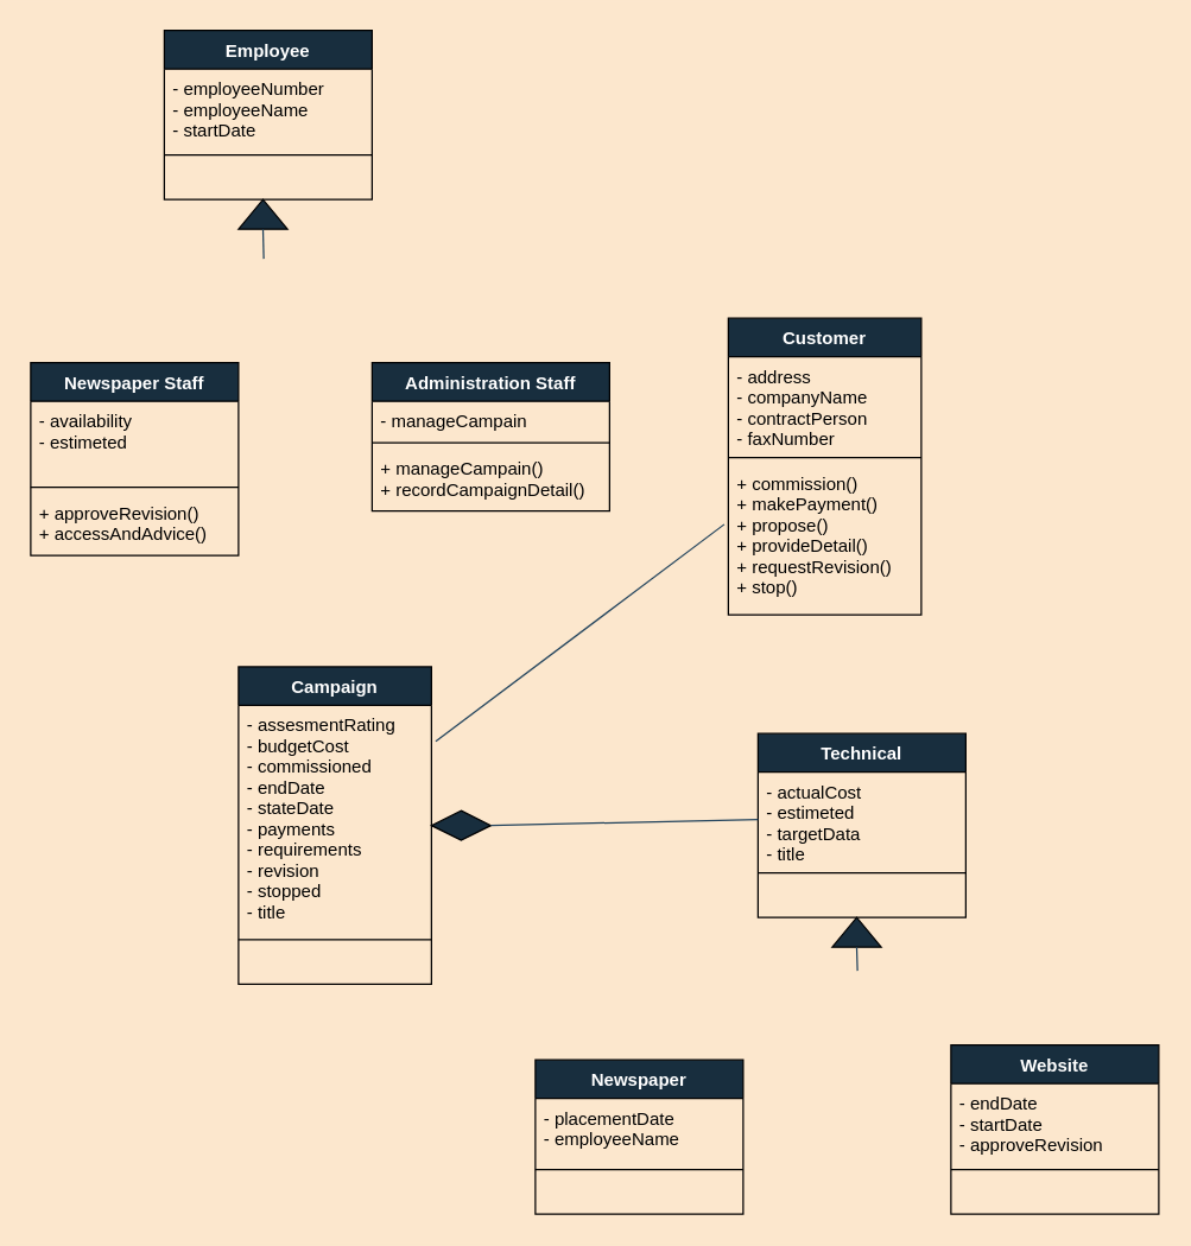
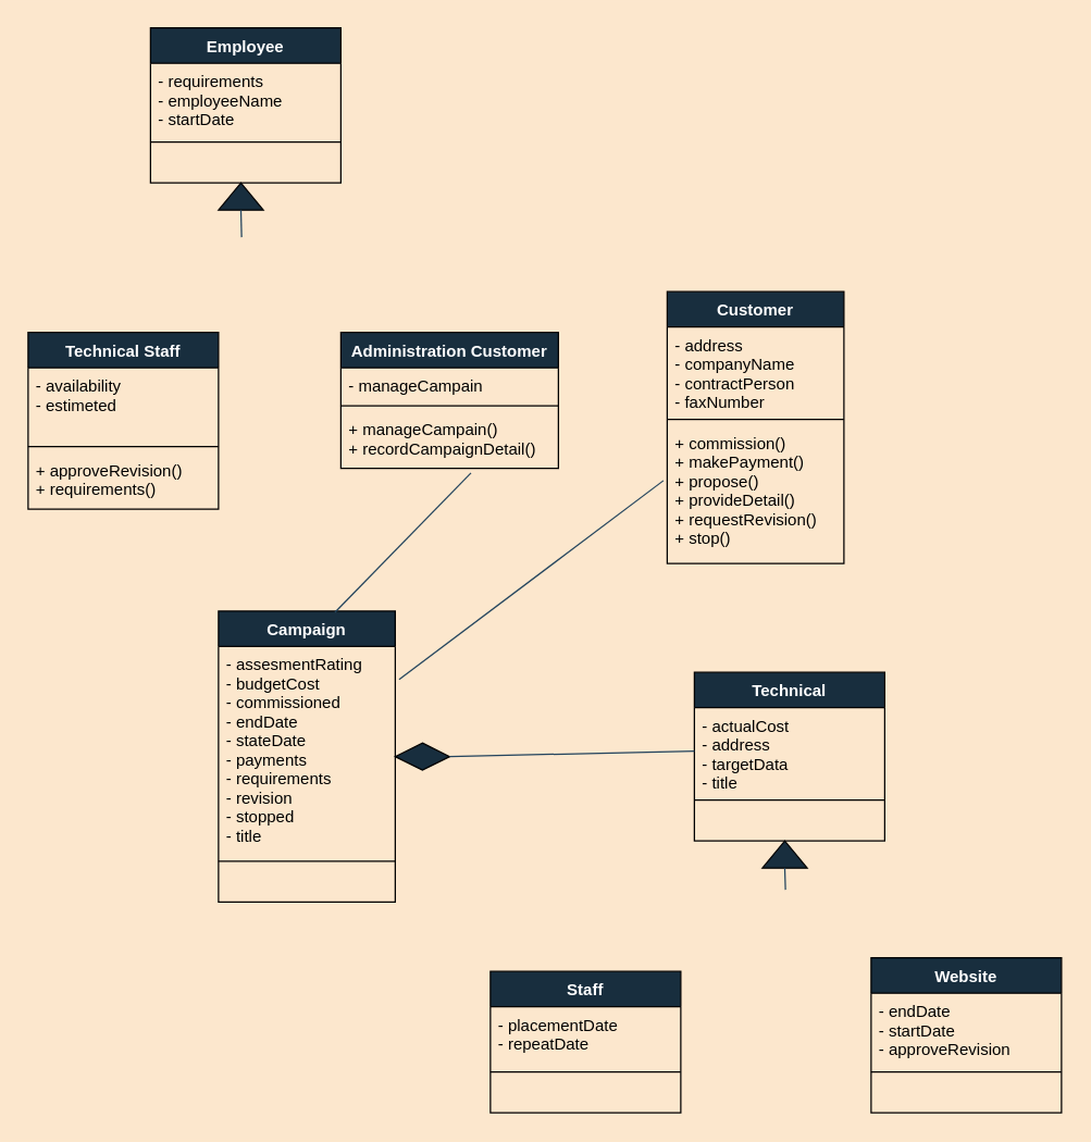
- <mxCell id="31" value="- employeeNumber&#10;- employeeName&#10;- startDate" style="text;strokeColor=none;fillColor=none;align=left;verticalAlign=top;spacingLeft=4;spacingRight=4;overflow=hidden;rotatable=0;points=[[0,0.5],[1,0.5]];portConstraint=eastwest;fontColor=#000000;" vertex="1" parent="30"><mxGeometry y="26" width="140" height="54" as="geometry" /></mxCell>
+ <mxCell id="31" value="- requirements&#10;- employeeName&#10;- startDate" style="text;strokeColor=none;fillColor=none;align=left;verticalAlign=top;spacingLeft=4;spacingRight=4;overflow=hidden;rotatable=0;points=[[0,0.5],[1,0.5]];portConstraint=eastwest;fontColor=#000000;" vertex="1" parent="30"><mxGeometry y="26" width="140" height="54" as="geometry" /></mxCell>
- <mxCell id="2" value="Newspaper Staff" style="swimlane;fontStyle=1;align=center;verticalAlign=top;childLayout=stackLayout;horizontal=1;startSize=26;horizontalStack=0;resizeParent=1;resizeParentMax=0;resizeLast=0;collapsible=1;marginBottom=0;fillColor=#182E3E;strokeColor=#000000;fontColor=#FFFFFF;" parent="1" vertex="1"><mxGeometry x="20" y="244" width="140" height="130" as="geometry" /></mxCell>
+ <mxCell id="2" value="Technical Staff" style="swimlane;fontStyle=1;align=center;verticalAlign=top;childLayout=stackLayout;horizontal=1;startSize=26;horizontalStack=0;resizeParent=1;resizeParentMax=0;resizeLast=0;collapsible=1;marginBottom=0;fillColor=#182E3E;strokeColor=#000000;fontColor=#FFFFFF;" parent="1" vertex="1"><mxGeometry x="20" y="244" width="140" height="130" as="geometry" /></mxCell>
- <mxCell id="6" value="Administration Staff" style="swimlane;fontStyle=1;align=center;verticalAlign=top;childLayout=stackLayout;horizontal=1;startSize=26;horizontalStack=0;resizeParent=1;resizeParentMax=0;resizeLast=0;collapsible=1;marginBottom=0;fillColor=#182E3E;strokeColor=#000000;fontColor=#FFFFFF;" parent="1" vertex="1"><mxGeometry x="250" y="244" width="160" height="100" as="geometry" /></mxCell>
+ <mxCell id="6" value="Administration Customer" style="swimlane;fontStyle=1;align=center;verticalAlign=top;childLayout=stackLayout;horizontal=1;startSize=26;horizontalStack=0;resizeParent=1;resizeParentMax=0;resizeLast=0;collapsible=1;marginBottom=0;fillColor=#182E3E;strokeColor=#000000;fontColor=#FFFFFF;" parent="1" vertex="1"><mxGeometry x="250" y="244" width="160" height="100" as="geometry" /></mxCell>
- <mxCell id="5" value="+ approveRevision()&#10;+ accessAndAdvice()" style="text;strokeColor=none;fillColor=none;align=left;verticalAlign=top;spacingLeft=4;spacingRight=4;overflow=hidden;rotatable=0;points=[[0,0.5],[1,0.5]];portConstraint=eastwest;fontColor=#000000;" parent="2" vertex="1"><mxGeometry y="88" width="140" height="42" as="geometry" /></mxCell>
+ <mxCell id="5" value="+ approveRevision()&#10;+ requirements()" style="text;strokeColor=none;fillColor=none;align=left;verticalAlign=top;spacingLeft=4;spacingRight=4;overflow=hidden;rotatable=0;points=[[0,0.5],[1,0.5]];portConstraint=eastwest;fontColor=#000000;" parent="2" vertex="1"><mxGeometry y="88" width="140" height="42" as="geometry" /></mxCell>
+ <mxCell id="36" value="" style="endArrow=none;html=1;rounded=0;strokeColor=#23445D;fontColor=#000000;entryX=0.598;entryY=1.081;entryDx=0;entryDy=0;entryPerimeter=0;exitX=0.659;exitY=0.004;exitDx=0;exitDy=0;exitPerimeter=0;" edge="1" parent="1" source="18" target="9"><mxGeometry width="50" height="50" relative="1" as="geometry"><mxPoint x="350" y="444" as="sourcePoint" /><mxPoint x="400" y="394" as="targetPoint" /></mxGeometry></mxCell>
- <mxCell id="15" value="- actualCost&#10;- estimeted&#10;- targetData&#10;- title" style="text;strokeColor=none;fillColor=none;align=left;verticalAlign=top;spacingLeft=4;spacingRight=4;overflow=hidden;rotatable=0;points=[[0,0.5],[1,0.5]];portConstraint=eastwest;fontColor=#000000;" parent="14" vertex="1"><mxGeometry y="26" width="140" height="64" as="geometry" /></mxCell>
+ <mxCell id="15" value="- actualCost&#10;- address&#10;- targetData&#10;- title" style="text;strokeColor=none;fillColor=none;align=left;verticalAlign=top;spacingLeft=4;spacingRight=4;overflow=hidden;rotatable=0;points=[[0,0.5],[1,0.5]];portConstraint=eastwest;fontColor=#000000;" parent="14" vertex="1"><mxGeometry y="26" width="140" height="64" as="geometry" /></mxCell>
- <mxCell id="22" value="Newspaper" style="swimlane;fontStyle=1;align=center;verticalAlign=top;childLayout=stackLayout;horizontal=1;startSize=26;horizontalStack=0;resizeParent=1;resizeParentMax=0;resizeLast=0;collapsible=1;marginBottom=0;fillColor=#182E3E;strokeColor=#000000;fontColor=#FFFFFF;" vertex="1" parent="1"><mxGeometry x="360" y="714" width="140" height="104" as="geometry" /></mxCell>
+ <mxCell id="22" value="Staff" style="swimlane;fontStyle=1;align=center;verticalAlign=top;childLayout=stackLayout;horizontal=1;startSize=26;horizontalStack=0;resizeParent=1;resizeParentMax=0;resizeLast=0;collapsible=1;marginBottom=0;fillColor=#182E3E;strokeColor=#000000;fontColor=#FFFFFF;" vertex="1" parent="1"><mxGeometry x="360" y="714" width="140" height="104" as="geometry" /></mxCell>
- <mxCell id="23" value="- placementDate&#10;- employeeName" style="text;strokeColor=none;fillColor=none;align=left;verticalAlign=top;spacingLeft=4;spacingRight=4;overflow=hidden;rotatable=0;points=[[0,0.5],[1,0.5]];portConstraint=eastwest;fontColor=#000000;" vertex="1" parent="22"><mxGeometry y="26" width="140" height="44" as="geometry" /></mxCell>
+ <mxCell id="23" value="- placementDate&#10;- repeatDate" style="text;strokeColor=none;fillColor=none;align=left;verticalAlign=top;spacingLeft=4;spacingRight=4;overflow=hidden;rotatable=0;points=[[0,0.5],[1,0.5]];portConstraint=eastwest;fontColor=#000000;" vertex="1" parent="22"><mxGeometry y="26" width="140" height="44" as="geometry" /></mxCell>
